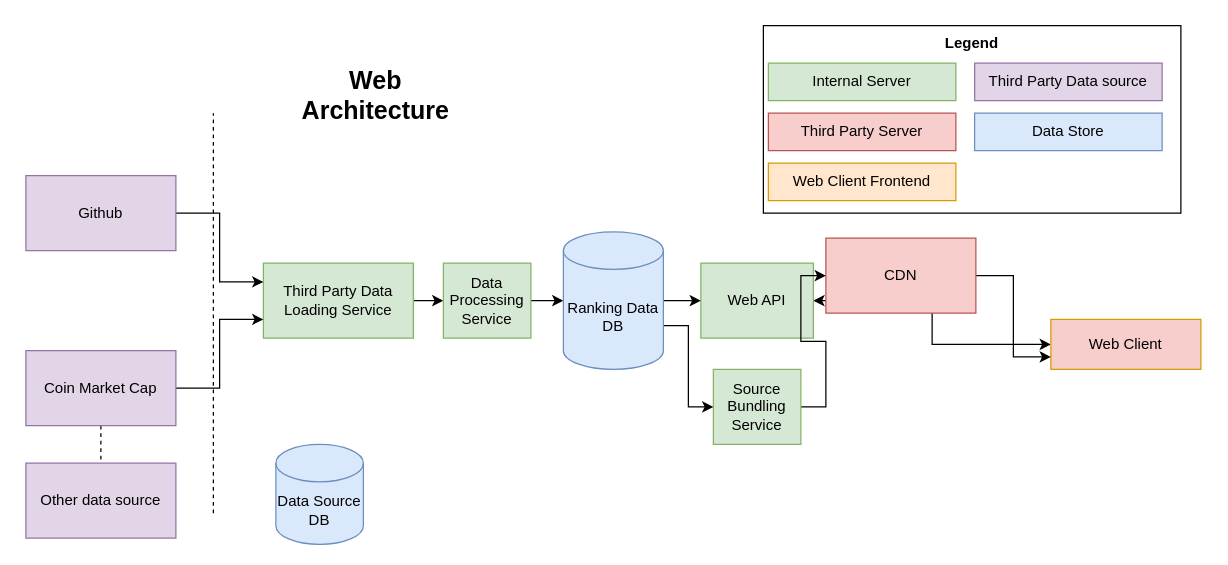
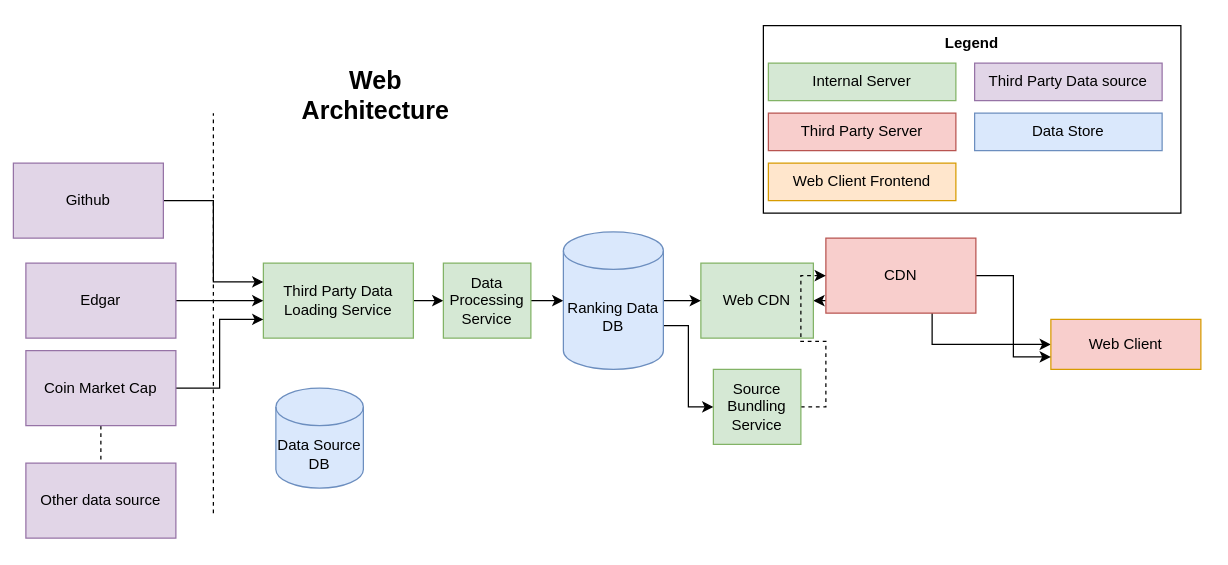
- <mxCell id="7" value="Github" style="rounded=0;whiteSpace=wrap;html=1;fillColor=#e1d5e7;strokeColor=#9673a6;" vertex="1" parent="1"><mxGeometry x="20" y="140" width="120" height="60" as="geometry" /></mxCell>
+ <mxCell id="7" value="Github" style="rounded=0;whiteSpace=wrap;html=1;fillColor=#e1d5e7;strokeColor=#9673a6;" vertex="1" parent="1"><mxGeometry x="10" y="130" width="120" height="60" as="geometry" /></mxCell>
+ <mxCell id="5" value="Edgar" style="rounded=0;whiteSpace=wrap;html=1;fillColor=#e1d5e7;strokeColor=#9673a6;" vertex="1" parent="1"><mxGeometry x="20" y="210" width="120" height="60" as="geometry" /></mxCell>
+ <mxCell id="4" style="edgeStyle=orthogonalEdgeStyle;rounded=0;orthogonalLoop=1;jettySize=auto;html=1;exitX=1;exitY=0.5;exitDx=0;exitDy=0;entryX=0;entryY=0.5;entryDx=0;entryDy=0;" edge="1" parent="1" source="5" target="3"><mxGeometry relative="1" as="geometry" /></mxCell>
- <mxCell id="18" value="Web API" style="rounded=0;whiteSpace=wrap;html=1;verticalAlign=middle;fillColor=#d5e8d4;strokeColor=#82b366;" vertex="1" parent="1"><mxGeometry x="560" y="210" width="90" height="60" as="geometry" /></mxCell>
+ <mxCell id="18" value="Web CDN" style="rounded=0;whiteSpace=wrap;html=1;verticalAlign=middle;fillColor=#d5e8d4;strokeColor=#82b366;" vertex="1" parent="1"><mxGeometry x="560" y="210" width="90" height="60" as="geometry" /></mxCell>
- <mxCell id="26" style="edgeStyle=orthogonalEdgeStyle;rounded=0;orthogonalLoop=1;jettySize=auto;html=1;exitX=1;exitY=0.5;exitDx=0;exitDy=0;entryX=0;entryY=0.5;entryDx=0;entryDy=0;startArrow=none;startFill=0;endArrow=classic;endFill=1;" edge="1" parent="1" source="27" target="22"><mxGeometry relative="1" as="geometry" /></mxCell>
+ <mxCell id="26" style="edgeStyle=orthogonalEdgeStyle;rounded=0;orthogonalLoop=1;jettySize=auto;html=1;exitX=1;exitY=0.5;exitDx=0;exitDy=0;entryX=0;entryY=0.5;entryDx=0;entryDy=0;startArrow=none;startFill=0;endArrow=classic;endFill=1;dashed=1;" edge="1" parent="1" source="27" target="22"><mxGeometry relative="1" as="geometry" /></mxCell>
- <mxCell id="31" value="Data Source DB" style="shape=cylinder3;whiteSpace=wrap;html=1;boundedLbl=1;backgroundOutline=1;size=15;fillColor=#dae8fc;strokeColor=#6c8ebf;" vertex="1" parent="1"><mxGeometry x="220" y="355" width="70" height="80" as="geometry" /></mxCell>
+ <mxCell id="31" value="Data Source DB" style="shape=cylinder3;whiteSpace=wrap;html=1;boundedLbl=1;backgroundOutline=1;size=15;fillColor=#dae8fc;strokeColor=#6c8ebf;" vertex="1" parent="1"><mxGeometry x="220" y="310" width="70" height="80" as="geometry" /></mxCell>
